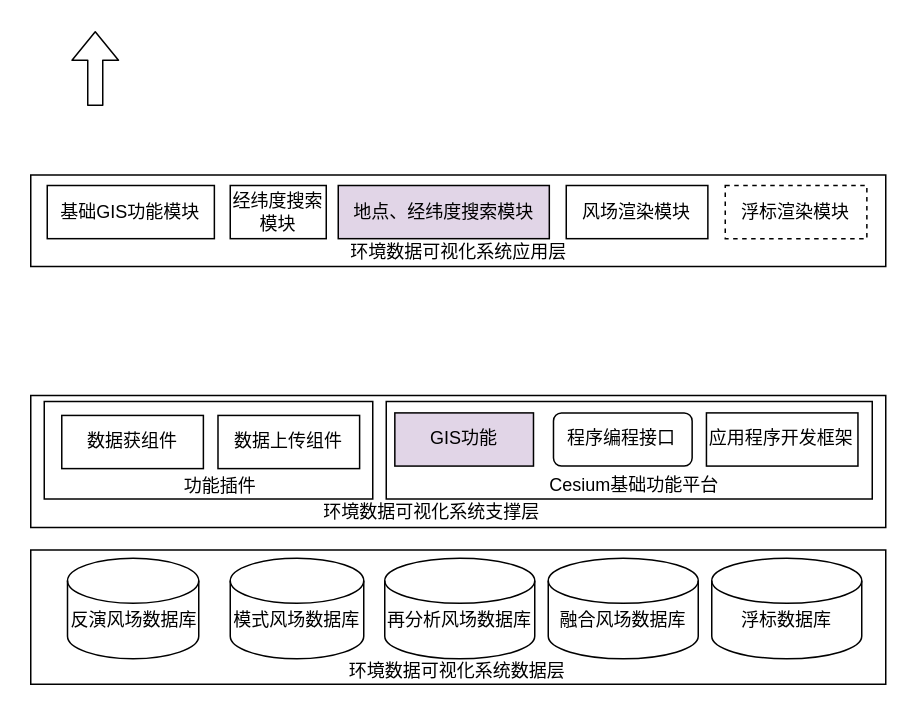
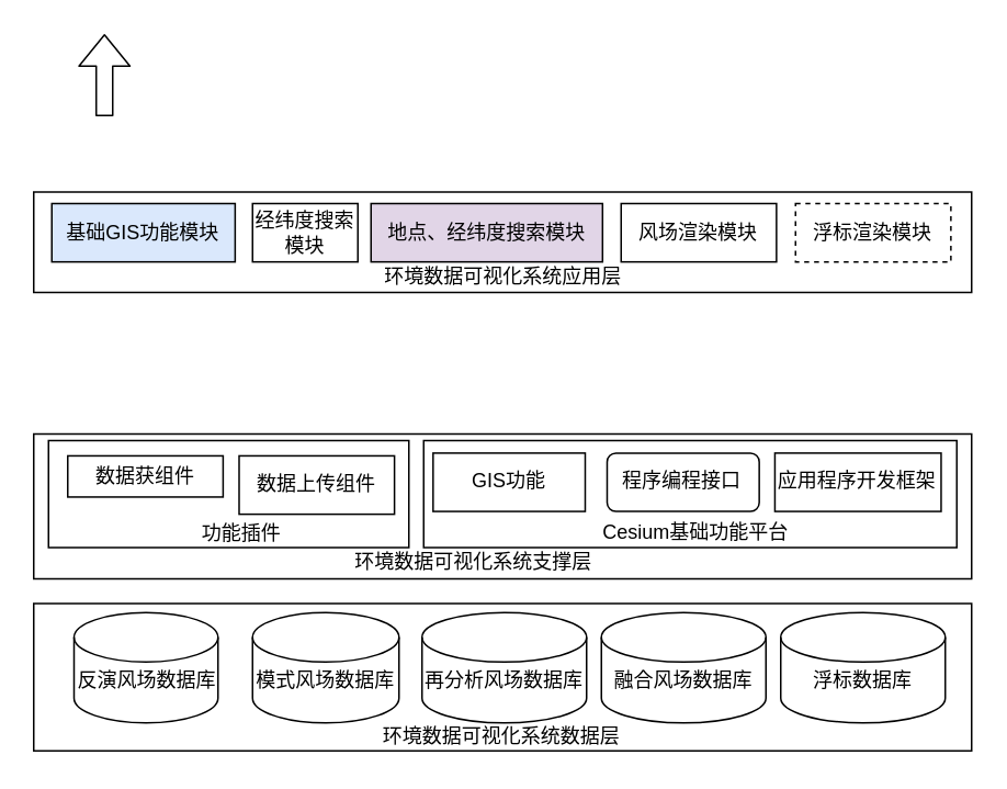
- <mxCell id="32" value="基础GIS功能模块" style="rounded=0;whiteSpace=wrap;html=1;" vertex="1" parent="31"><mxGeometry x="-8" width="111.41" height="35.45" as="geometry" /></mxCell>
+ <mxCell id="32" value="基础GIS功能模块" style="rounded=0;whiteSpace=wrap;html=1;fillColor=#dae8fc;" vertex="1" parent="31"><mxGeometry x="-8" width="111.41" height="35.45" as="geometry" /></mxCell>
- <mxCell id="17" value="GIS功能" style="rounded=0;whiteSpace=wrap;html=1;fillColor=#e1d5e7;" vertex="1" parent="16"><mxGeometry width="92.435" height="35.455" as="geometry" /></mxCell>
+ <mxCell id="17" value="GIS功能" style="rounded=0;whiteSpace=wrap;html=1;" vertex="1" parent="16"><mxGeometry width="92.435" height="35.455" as="geometry" /></mxCell>
- <mxCell id="23" value="数据获组件" style="rounded=0;whiteSpace=wrap;html=1;" vertex="1" parent="21"><mxGeometry x="11.68" y="9.287" width="94.413" height="35.455" as="geometry" /></mxCell>
+ <mxCell id="23" value="数据获组件" style="rounded=0;whiteSpace=wrap;html=1;" vertex="1" parent="21"><mxGeometry x="11.68" y="9.287" width="94.413" height="25" as="geometry" /></mxCell>
